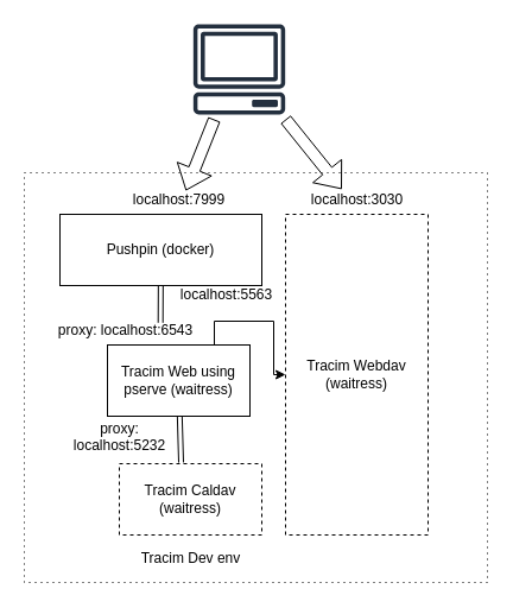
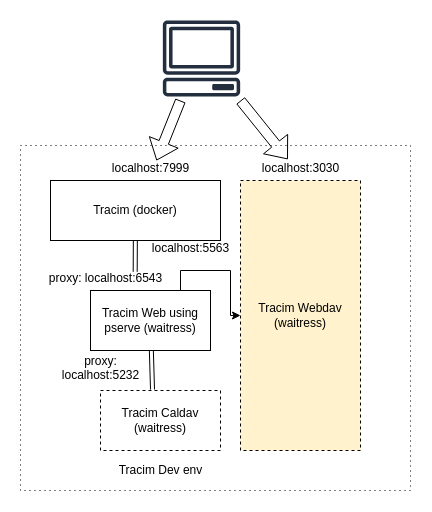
- <mxCell id="4" value="Pushpin (docker)" style="whiteSpace=wrap;html=1;" vertex="1" parent="1"><mxGeometry x="50" y="180" width="170" height="60" as="geometry" /></mxCell>
+ <mxCell id="4" value="Tracim (docker)" style="whiteSpace=wrap;html=1;" vertex="1" parent="1"><mxGeometry x="50" y="180" width="170" height="60" as="geometry" /></mxCell>
- <mxCell id="8" value="Tracim Webdav (waitress)" style="whiteSpace=wrap;html=1;dashed=1;" vertex="1" parent="1"><mxGeometry x="240" y="180" width="120" height="270" as="geometry" /></mxCell>
+ <mxCell id="8" value="Tracim Webdav (waitress)" style="whiteSpace=wrap;html=1;dashed=1;fillColor=#fff2cc;" vertex="1" parent="1"><mxGeometry x="240" y="180" width="120" height="270" as="geometry" /></mxCell>
